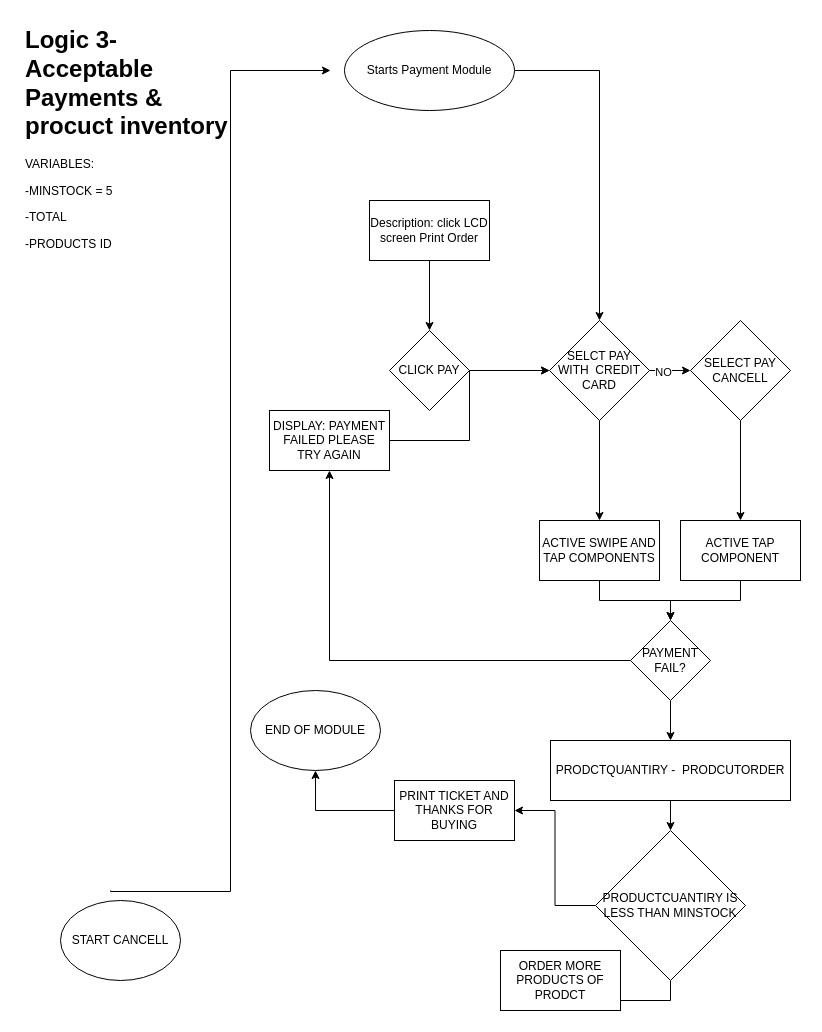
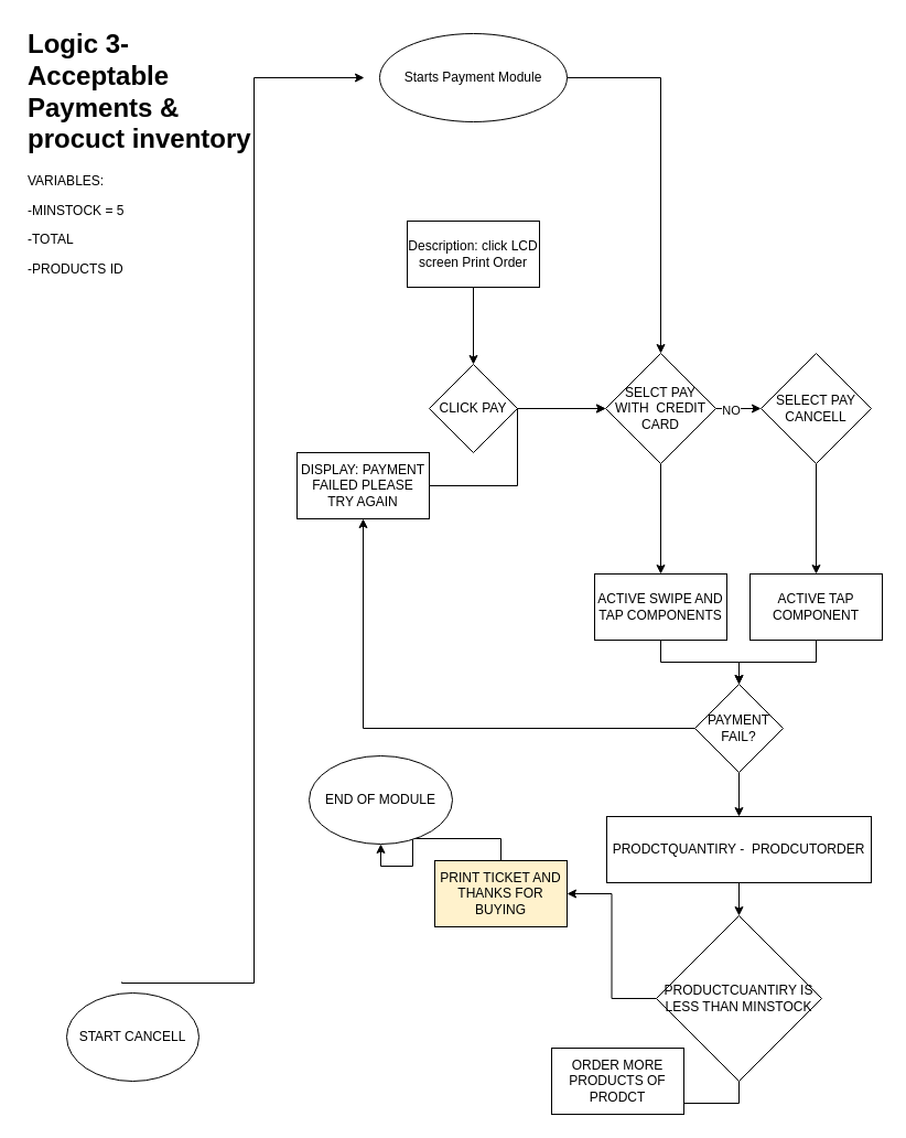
- <mxCell id="31" value="END OF MODULE" style="ellipse;whiteSpace=wrap;html=1;" vertex="1" parent="1"><mxGeometry x="250" y="690" width="130" height="80" as="geometry" /></mxCell>
+ <mxCell id="31" value="END OF MODULE" style="ellipse;whiteSpace=wrap;html=1;" vertex="1" parent="1"><mxGeometry x="280" y="685" width="130" height="80" as="geometry" /></mxCell>
- <mxCell id="30" value="PRINT TICKET AND THANKS FOR BUYING" style="whiteSpace=wrap;html=1;" vertex="1" parent="1"><mxGeometry x="394" y="780" width="120" height="60" as="geometry" /></mxCell>
+ <mxCell id="30" value="PRINT TICKET AND THANKS FOR BUYING" style="whiteSpace=wrap;html=1;fillColor=#fff2cc;" vertex="1" parent="1"><mxGeometry x="394" y="780" width="120" height="60" as="geometry" /></mxCell>
